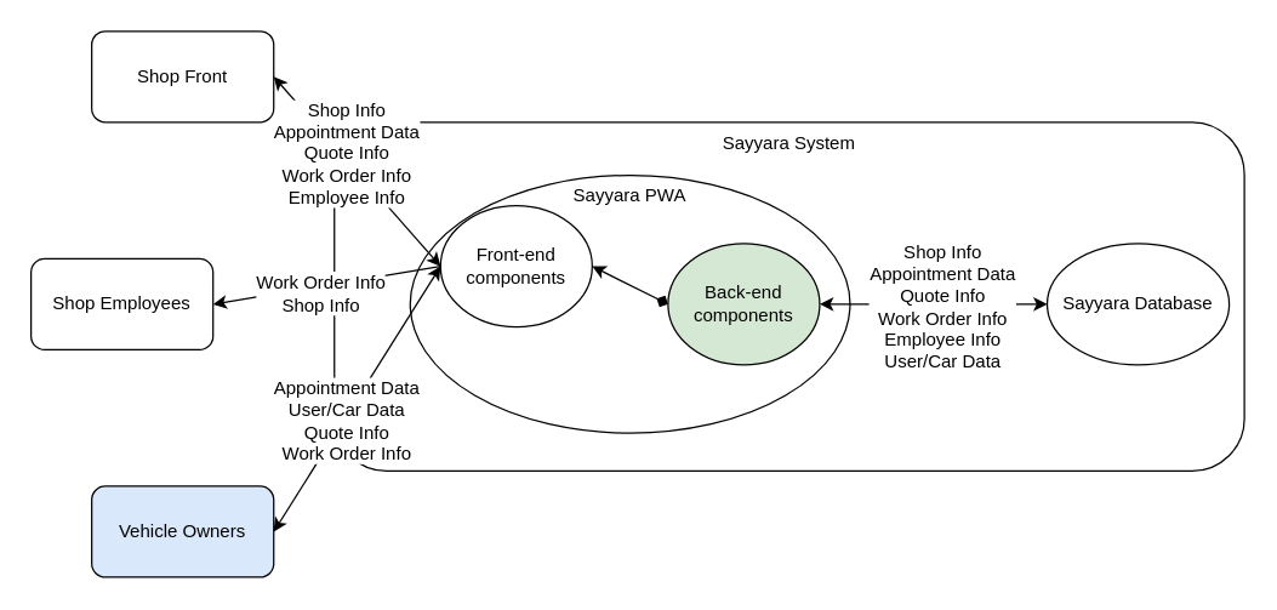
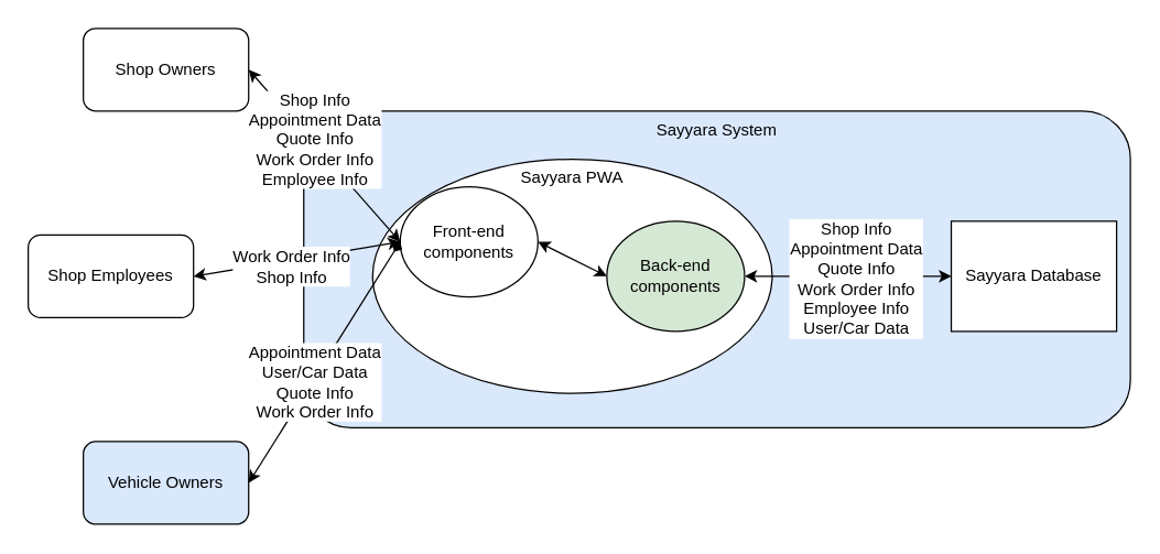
- <mxCell id="12" value="Shop Front" style="rounded=1;whiteSpace=wrap;html=1;glass=0;fontSize=12;" vertex="1" parent="1"><mxGeometry x="60" y="20" width="120" height="60" as="geometry" /></mxCell>
+ <mxCell id="12" value="Shop Owners" style="rounded=1;whiteSpace=wrap;html=1;glass=0;fontSize=12;" vertex="1" parent="1"><mxGeometry x="60" y="20" width="120" height="60" as="geometry" /></mxCell>
- <mxCell id="2" value="Sayyara System" style="rounded=1;whiteSpace=wrap;html=1;glass=0;fontSize=12;verticalAlign=top;" vertex="1" parent="1"><mxGeometry x="220" y="80" width="600" height="230" as="geometry" /></mxCell>
+ <mxCell id="2" value="Sayyara System" style="rounded=1;whiteSpace=wrap;html=1;glass=0;fontSize=12;verticalAlign=top;fillColor=#dae8fc;" vertex="1" parent="1"><mxGeometry x="220" y="80" width="600" height="230" as="geometry" /></mxCell>
- <mxCell id="13" style="edgeStyle=none;curved=1;orthogonalLoop=1;jettySize=auto;html=1;exitX=1;exitY=0.5;exitDx=0;exitDy=0;strokeColor=default;fontSize=12;startArrow=classic;startFill=1;entryX=0;entryY=0.5;entryDx=0;entryDy=0;endArrow=none;" edge="1" parent="1" source="15" target="6"><mxGeometry relative="1" as="geometry"><mxPoint x="270" y="200.4" as="targetPoint" /></mxGeometry></mxCell>
+ <mxCell id="13" style="edgeStyle=none;curved=1;orthogonalLoop=1;jettySize=auto;html=1;exitX=1;exitY=0.5;exitDx=0;exitDy=0;strokeColor=default;fontSize=12;startArrow=classic;startFill=1;entryX=0;entryY=0.5;entryDx=0;entryDy=0;" edge="1" parent="1" source="15" target="6"><mxGeometry relative="1" as="geometry"><mxPoint x="270" y="200.4" as="targetPoint" /></mxGeometry></mxCell>
- <mxCell id="16" style="edgeStyle=none;curved=1;orthogonalLoop=1;jettySize=auto;html=1;exitX=1;exitY=0.5;exitDx=0;exitDy=0;entryX=0;entryY=0.5;entryDx=0;entryDy=0;strokeColor=default;fontSize=12;startArrow=classic;startFill=1;" edge="1" parent="1" source="18" target="6"><mxGeometry relative="1" as="geometry" /></mxCell>
+ <mxCell id="16" style="edgeStyle=none;curved=1;orthogonalLoop=1;jettySize=auto;html=1;exitX=1;exitY=0.5;exitDx=0;exitDy=0;entryX=0;entryY=0.5;entryDx=0;entryDy=0;strokeColor=default;fontSize=12;startArrow=classic;startFill=1;endArrow=diamond;" edge="1" parent="1" source="18" target="6"><mxGeometry relative="1" as="geometry" /></mxCell>
- <mxCell id="5" style="edgeStyle=none;curved=1;orthogonalLoop=1;jettySize=auto;html=1;exitX=1;exitY=0.5;exitDx=0;exitDy=0;entryX=0;entryY=0.5;entryDx=0;entryDy=0;strokeColor=default;fontSize=12;startArrow=classic;startFill=1;endArrow=diamond;" edge="1" parent="1" source="6" target="9"><mxGeometry relative="1" as="geometry" /></mxCell>
+ <mxCell id="5" style="edgeStyle=none;curved=1;orthogonalLoop=1;jettySize=auto;html=1;exitX=1;exitY=0.5;exitDx=0;exitDy=0;entryX=0;entryY=0.5;entryDx=0;entryDy=0;strokeColor=default;fontSize=12;startArrow=classic;startFill=1;" edge="1" parent="1" source="6" target="9"><mxGeometry relative="1" as="geometry" /></mxCell>
- <mxCell id="4" value="Sayyara Database" style="ellipse;whiteSpace=wrap;html=1;rounded=0;glass=0;" vertex="1" parent="1"><mxGeometry x="690" y="160" width="120" height="80" as="geometry" /></mxCell>
+ <mxCell id="4" value="Sayyara Database" style="whiteSpace=wrap;html=1;glass=0;rounded=0;" vertex="1" parent="1"><mxGeometry x="690" y="160" width="120" height="80" as="geometry" /></mxCell>
